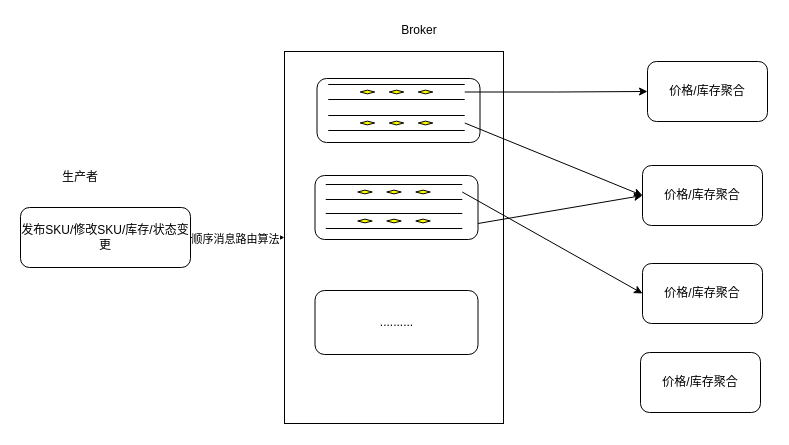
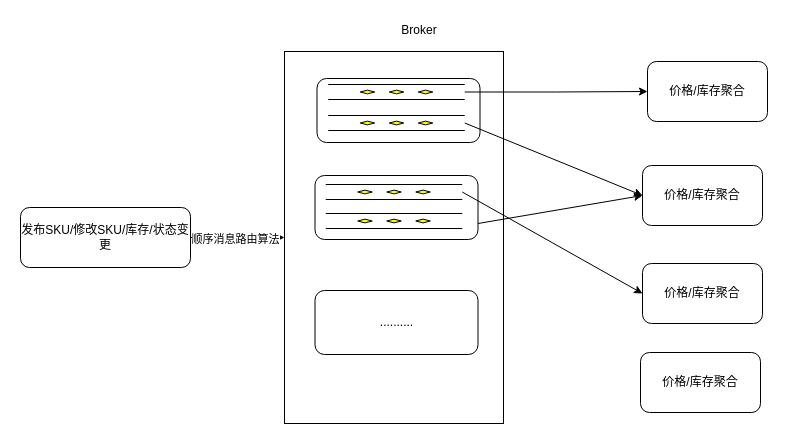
- <mxCell id="6" value="生产者" style="text;html=1;strokeColor=none;fillColor=none;align=center;verticalAlign=middle;whiteSpace=wrap;rounded=0;" vertex="1" parent="1"><mxGeometry x="60" y="167" width="40" height="20" as="geometry" /></mxCell>
